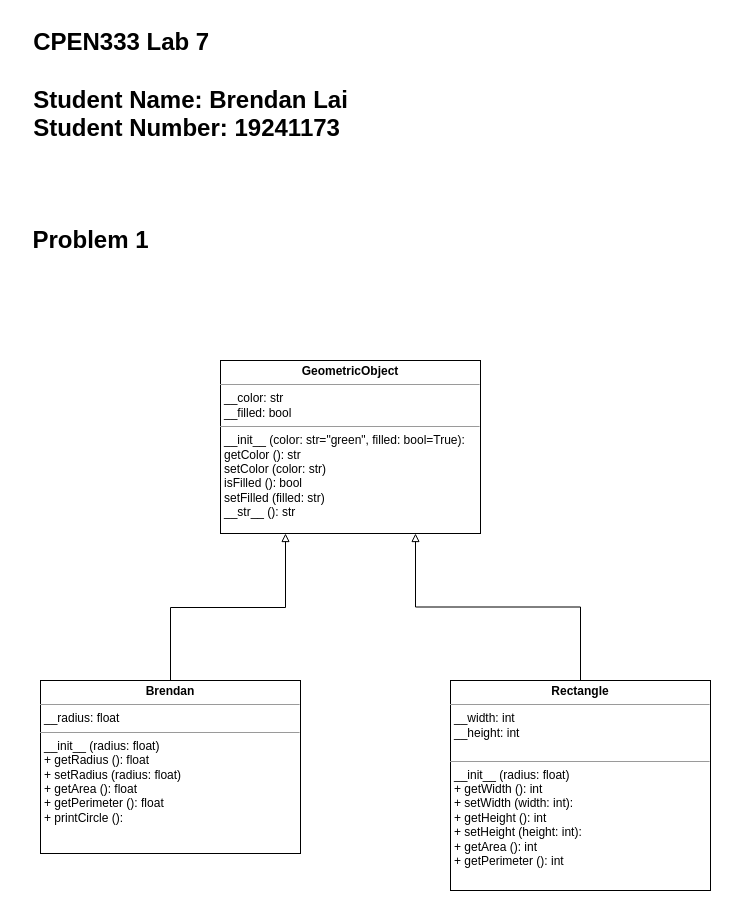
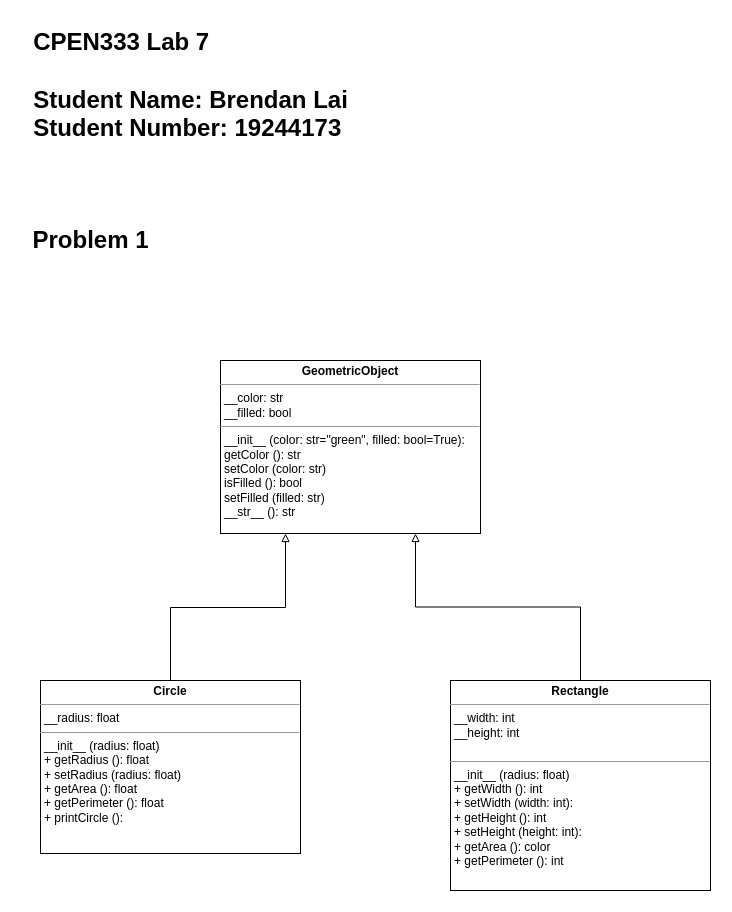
- <mxCell id="8" value="&lt;div style=&quot;text-align: left;&quot;&gt;&lt;b style=&quot;background-color: initial;&quot;&gt;&lt;font style=&quot;font-size: 24px;&quot;&gt;CPEN333 Lab 7&lt;/font&gt;&lt;/b&gt;&lt;/div&gt;&lt;div style=&quot;text-align: left;&quot;&gt;&lt;span style=&quot;font-size: 24px;&quot;&gt;&lt;b&gt;&lt;br&gt;&lt;/b&gt;&lt;/span&gt;&lt;/div&gt;&lt;font style=&quot;font-weight: bold; font-size: 24px;&quot;&gt;Student Name: Brendan Lai&lt;br&gt;&lt;div style=&quot;text-align: left;&quot;&gt;&lt;span style=&quot;background-color: initial;&quot;&gt;Student Number: 19241173&lt;/span&gt;&lt;/div&gt;&lt;/font&gt;" style="text;html=1;align=center;verticalAlign=middle;resizable=0;points=[];autosize=1;strokeColor=none;fillColor=none;" vertex="1" parent="1"><mxGeometry x="20" y="20" width="340" height="130" as="geometry" /></mxCell>
+ <mxCell id="8" value="&lt;div style=&quot;text-align: left;&quot;&gt;&lt;b style=&quot;background-color: initial;&quot;&gt;&lt;font style=&quot;font-size: 24px;&quot;&gt;CPEN333 Lab 7&lt;/font&gt;&lt;/b&gt;&lt;/div&gt;&lt;div style=&quot;text-align: left;&quot;&gt;&lt;span style=&quot;font-size: 24px;&quot;&gt;&lt;b&gt;&lt;br&gt;&lt;/b&gt;&lt;/span&gt;&lt;/div&gt;&lt;font style=&quot;font-weight: bold; font-size: 24px;&quot;&gt;Student Name: Brendan Lai&lt;br&gt;&lt;div style=&quot;text-align: left;&quot;&gt;&lt;span style=&quot;background-color: initial;&quot;&gt;Student Number: 19244173&lt;/span&gt;&lt;/div&gt;&lt;/font&gt;" style="text;html=1;align=center;verticalAlign=middle;resizable=0;points=[];autosize=1;strokeColor=none;fillColor=none;" vertex="1" parent="1"><mxGeometry x="20" y="20" width="340" height="130" as="geometry" /></mxCell>
- <mxCell id="4" value="&lt;p style=&quot;margin:0px;margin-top:4px;text-align:center;&quot;&gt;&lt;b&gt;Brendan&lt;/b&gt;&lt;/p&gt;&lt;hr size=&quot;1&quot;&gt;&lt;p style=&quot;margin:0px;margin-left:4px;&quot;&gt;__radius: float&lt;br&gt;&lt;/p&gt;&lt;hr size=&quot;1&quot;&gt;&lt;p style=&quot;margin:0px;margin-left:4px;&quot;&gt;__init__ (radius: float)&lt;/p&gt;&lt;p style=&quot;margin:0px;margin-left:4px;&quot;&gt;&lt;span style=&quot;background-color: initial;&quot;&gt;+ getRadius (): float&lt;/span&gt;&lt;/p&gt;&lt;p style=&quot;margin:0px;margin-left:4px;&quot;&gt;+ setRadius (radius: float)&lt;/p&gt;&lt;p style=&quot;margin:0px;margin-left:4px;&quot;&gt;+ getArea (): float&lt;/p&gt;&lt;p style=&quot;margin:0px;margin-left:4px;&quot;&gt;+ getPerimeter (): float&lt;/p&gt;&lt;p style=&quot;margin:0px;margin-left:4px;&quot;&gt;+ printCircle ():&lt;/p&gt;" style="verticalAlign=top;align=left;overflow=fill;fontSize=12;fontFamily=Helvetica;html=1;rounded=0;shadow=0;comic=0;labelBackgroundColor=none;strokeWidth=1" vertex="1" parent="1"><mxGeometry x="40" y="680" width="260" height="173" as="geometry" /></mxCell>
+ <mxCell id="4" value="&lt;p style=&quot;margin:0px;margin-top:4px;text-align:center;&quot;&gt;&lt;b&gt;Circle&lt;/b&gt;&lt;/p&gt;&lt;hr size=&quot;1&quot;&gt;&lt;p style=&quot;margin:0px;margin-left:4px;&quot;&gt;__radius: float&lt;br&gt;&lt;/p&gt;&lt;hr size=&quot;1&quot;&gt;&lt;p style=&quot;margin:0px;margin-left:4px;&quot;&gt;__init__ (radius: float)&lt;/p&gt;&lt;p style=&quot;margin:0px;margin-left:4px;&quot;&gt;&lt;span style=&quot;background-color: initial;&quot;&gt;+ getRadius (): float&lt;/span&gt;&lt;/p&gt;&lt;p style=&quot;margin:0px;margin-left:4px;&quot;&gt;+ setRadius (radius: float)&lt;/p&gt;&lt;p style=&quot;margin:0px;margin-left:4px;&quot;&gt;+ getArea (): float&lt;/p&gt;&lt;p style=&quot;margin:0px;margin-left:4px;&quot;&gt;+ getPerimeter (): float&lt;/p&gt;&lt;p style=&quot;margin:0px;margin-left:4px;&quot;&gt;+ printCircle ():&lt;/p&gt;" style="verticalAlign=top;align=left;overflow=fill;fontSize=12;fontFamily=Helvetica;html=1;rounded=0;shadow=0;comic=0;labelBackgroundColor=none;strokeWidth=1" vertex="1" parent="1"><mxGeometry x="40" y="680" width="260" height="173" as="geometry" /></mxCell>
- <mxCell id="6" value="&lt;p style=&quot;margin:0px;margin-top:4px;text-align:center;&quot;&gt;&lt;b&gt;Rectangle&lt;/b&gt;&lt;/p&gt;&lt;hr size=&quot;1&quot;&gt;&lt;p style=&quot;margin:0px;margin-left:4px;&quot;&gt;__width: int&lt;/p&gt;&lt;p style=&quot;margin:0px;margin-left:4px;&quot;&gt;__height: int&lt;br&gt;&lt;br&gt;&lt;/p&gt;&lt;hr size=&quot;1&quot;&gt;&lt;p style=&quot;margin:0px;margin-left:4px;&quot;&gt;__init__ (radius: float)&lt;/p&gt;&lt;p style=&quot;margin:0px;margin-left:4px;&quot;&gt;+ getWidth (): int&lt;/p&gt;&lt;p style=&quot;margin:0px;margin-left:4px;&quot;&gt;+ setWidth (width: int):&lt;/p&gt;&lt;p style=&quot;margin:0px;margin-left:4px;&quot;&gt;+ getHeight (): int&lt;/p&gt;&lt;p style=&quot;margin:0px;margin-left:4px;&quot;&gt;+ setHeight (height: int):&lt;/p&gt;&lt;p style=&quot;margin:0px;margin-left:4px;&quot;&gt;+ getArea (): int&lt;/p&gt;&lt;p style=&quot;margin:0px;margin-left:4px;&quot;&gt;+ getPerimeter (): int&lt;/p&gt;" style="verticalAlign=top;align=left;overflow=fill;fontSize=12;fontFamily=Helvetica;html=1;rounded=0;shadow=0;comic=0;labelBackgroundColor=none;strokeWidth=1" vertex="1" parent="1"><mxGeometry x="450" y="680" width="260" height="210" as="geometry" /></mxCell>
+ <mxCell id="6" value="&lt;p style=&quot;margin:0px;margin-top:4px;text-align:center;&quot;&gt;&lt;b&gt;Rectangle&lt;/b&gt;&lt;/p&gt;&lt;hr size=&quot;1&quot;&gt;&lt;p style=&quot;margin:0px;margin-left:4px;&quot;&gt;__width: int&lt;/p&gt;&lt;p style=&quot;margin:0px;margin-left:4px;&quot;&gt;__height: int&lt;br&gt;&lt;br&gt;&lt;/p&gt;&lt;hr size=&quot;1&quot;&gt;&lt;p style=&quot;margin:0px;margin-left:4px;&quot;&gt;__init__ (radius: float)&lt;/p&gt;&lt;p style=&quot;margin:0px;margin-left:4px;&quot;&gt;+ getWidth (): int&lt;/p&gt;&lt;p style=&quot;margin:0px;margin-left:4px;&quot;&gt;+ setWidth (width: int):&lt;/p&gt;&lt;p style=&quot;margin:0px;margin-left:4px;&quot;&gt;+ getHeight (): int&lt;/p&gt;&lt;p style=&quot;margin:0px;margin-left:4px;&quot;&gt;+ setHeight (height: int):&lt;/p&gt;&lt;p style=&quot;margin:0px;margin-left:4px;&quot;&gt;+ getArea (): color&lt;/p&gt;&lt;p style=&quot;margin:0px;margin-left:4px;&quot;&gt;+ getPerimeter (): int&lt;/p&gt;" style="verticalAlign=top;align=left;overflow=fill;fontSize=12;fontFamily=Helvetica;html=1;rounded=0;shadow=0;comic=0;labelBackgroundColor=none;strokeWidth=1" vertex="1" parent="1"><mxGeometry x="450" y="680" width="260" height="210" as="geometry" /></mxCell>
